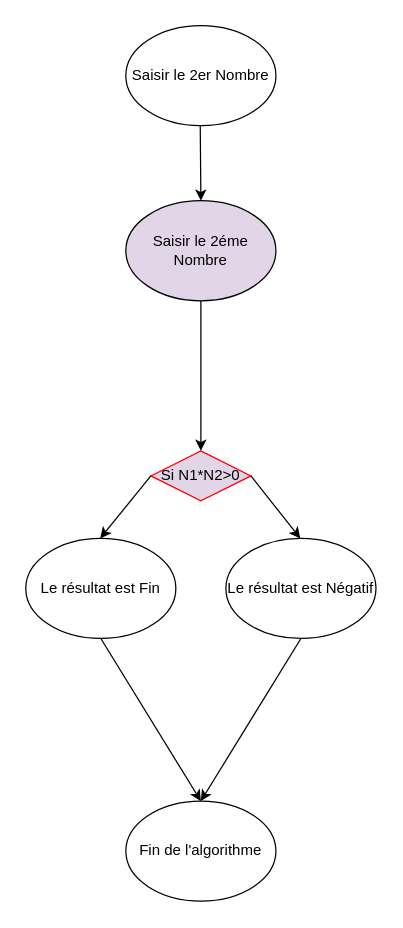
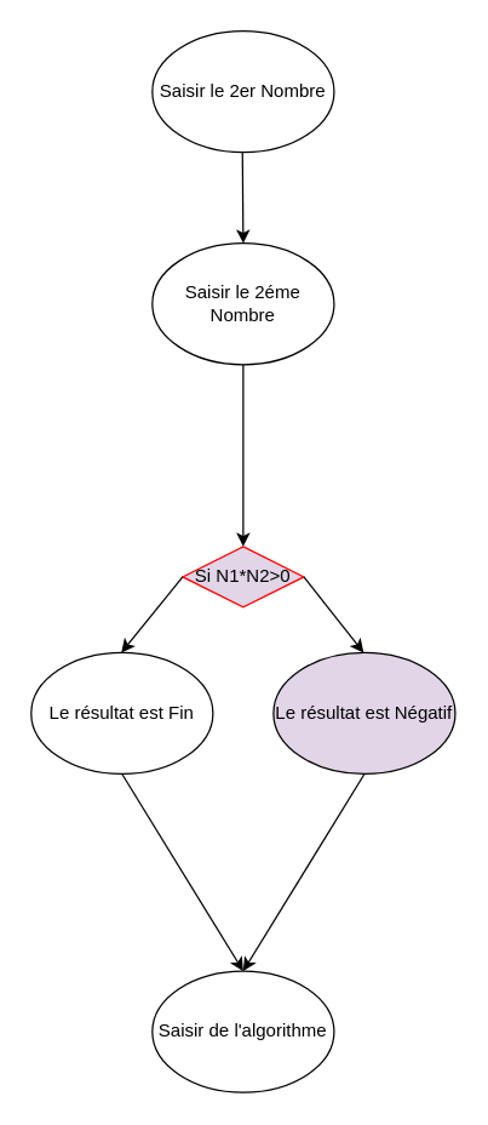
- <mxCell id="4" value="Saisir le 2éme Nombre" style="ellipse;whiteSpace=wrap;html=1;fillColor=#e1d5e7;" vertex="1" parent="1"><mxGeometry x="100" y="160" width="120" height="80" as="geometry" /></mxCell>
+ <mxCell id="4" value="Saisir le 2éme Nombre" style="ellipse;whiteSpace=wrap;html=1;" vertex="1" parent="1"><mxGeometry x="100" y="160" width="120" height="80" as="geometry" /></mxCell>
- <mxCell id="9" value="Le résultat est Négatif" style="ellipse;whiteSpace=wrap;html=1;" vertex="1" parent="1"><mxGeometry x="180" y="430" width="120" height="80" as="geometry" /></mxCell>
+ <mxCell id="9" value="Le résultat est Négatif" style="ellipse;whiteSpace=wrap;html=1;fillColor=#e1d5e7;" vertex="1" parent="1"><mxGeometry x="180" y="430" width="120" height="80" as="geometry" /></mxCell>
- <mxCell id="13" value="Fin de l'algorithme" style="ellipse;whiteSpace=wrap;html=1;" vertex="1" parent="1"><mxGeometry x="100" y="640" width="120" height="80" as="geometry" /></mxCell>
+ <mxCell id="13" value="Saisir de l'algorithme" style="ellipse;whiteSpace=wrap;html=1;" vertex="1" parent="1"><mxGeometry x="100" y="640" width="120" height="80" as="geometry" /></mxCell>
